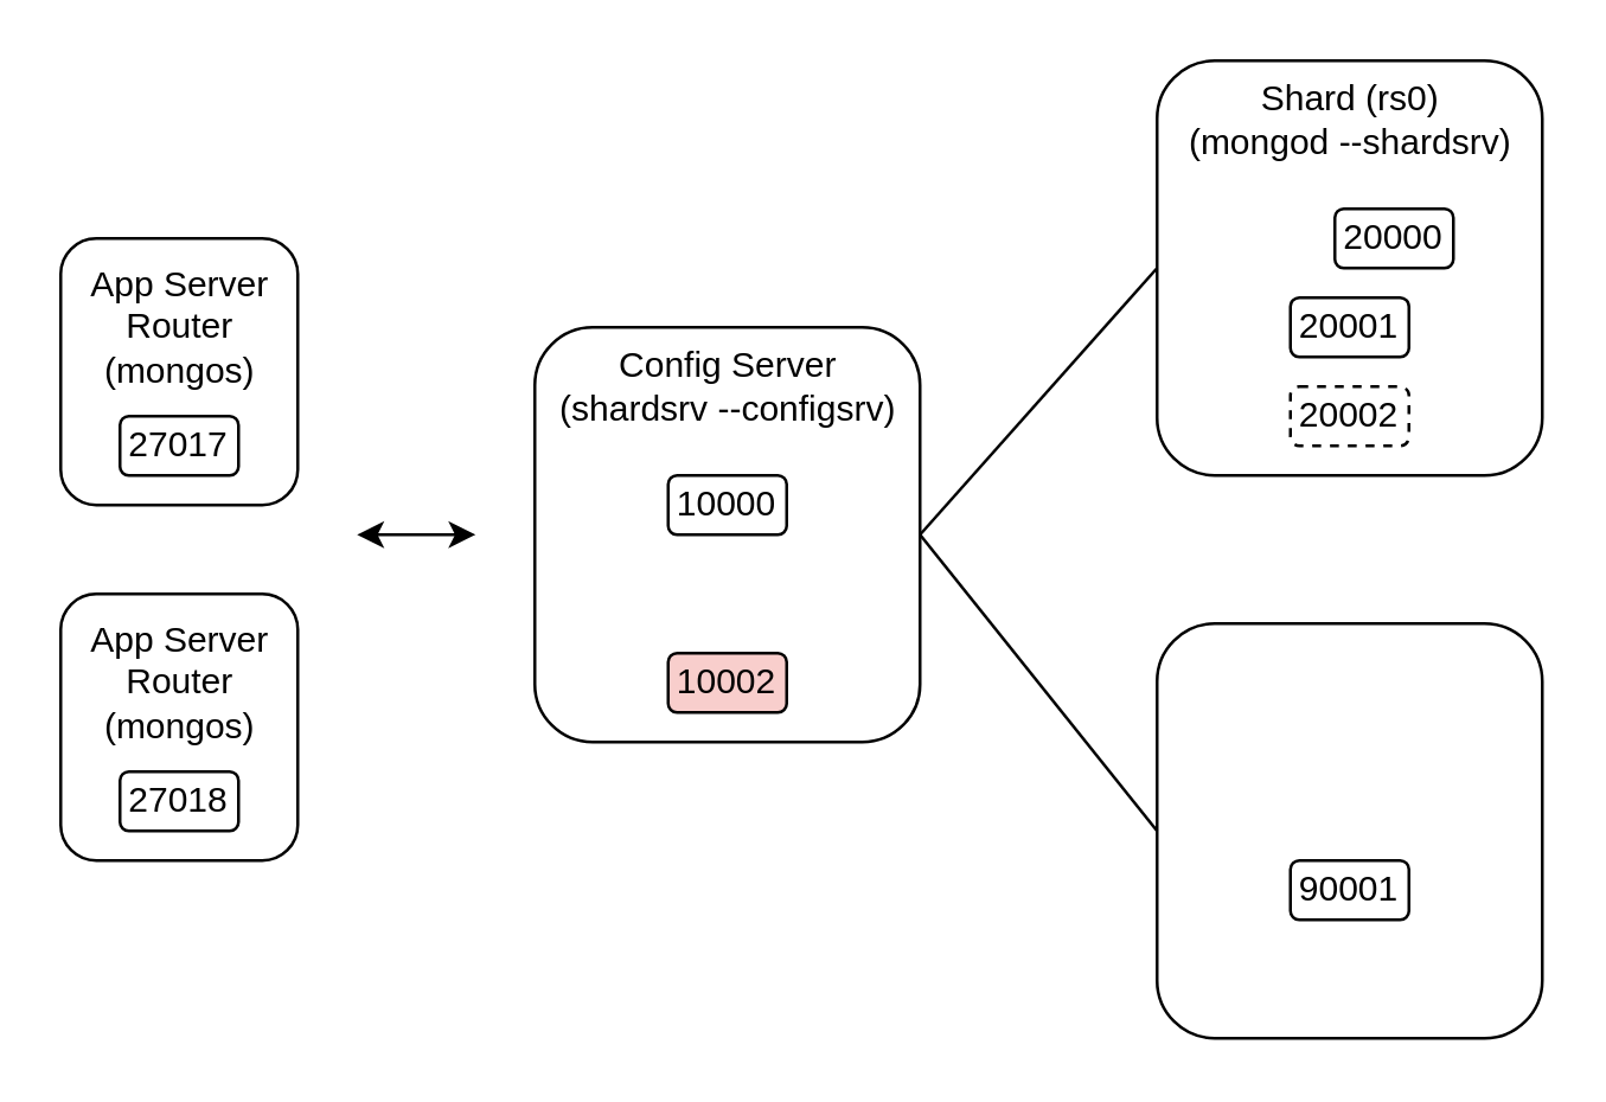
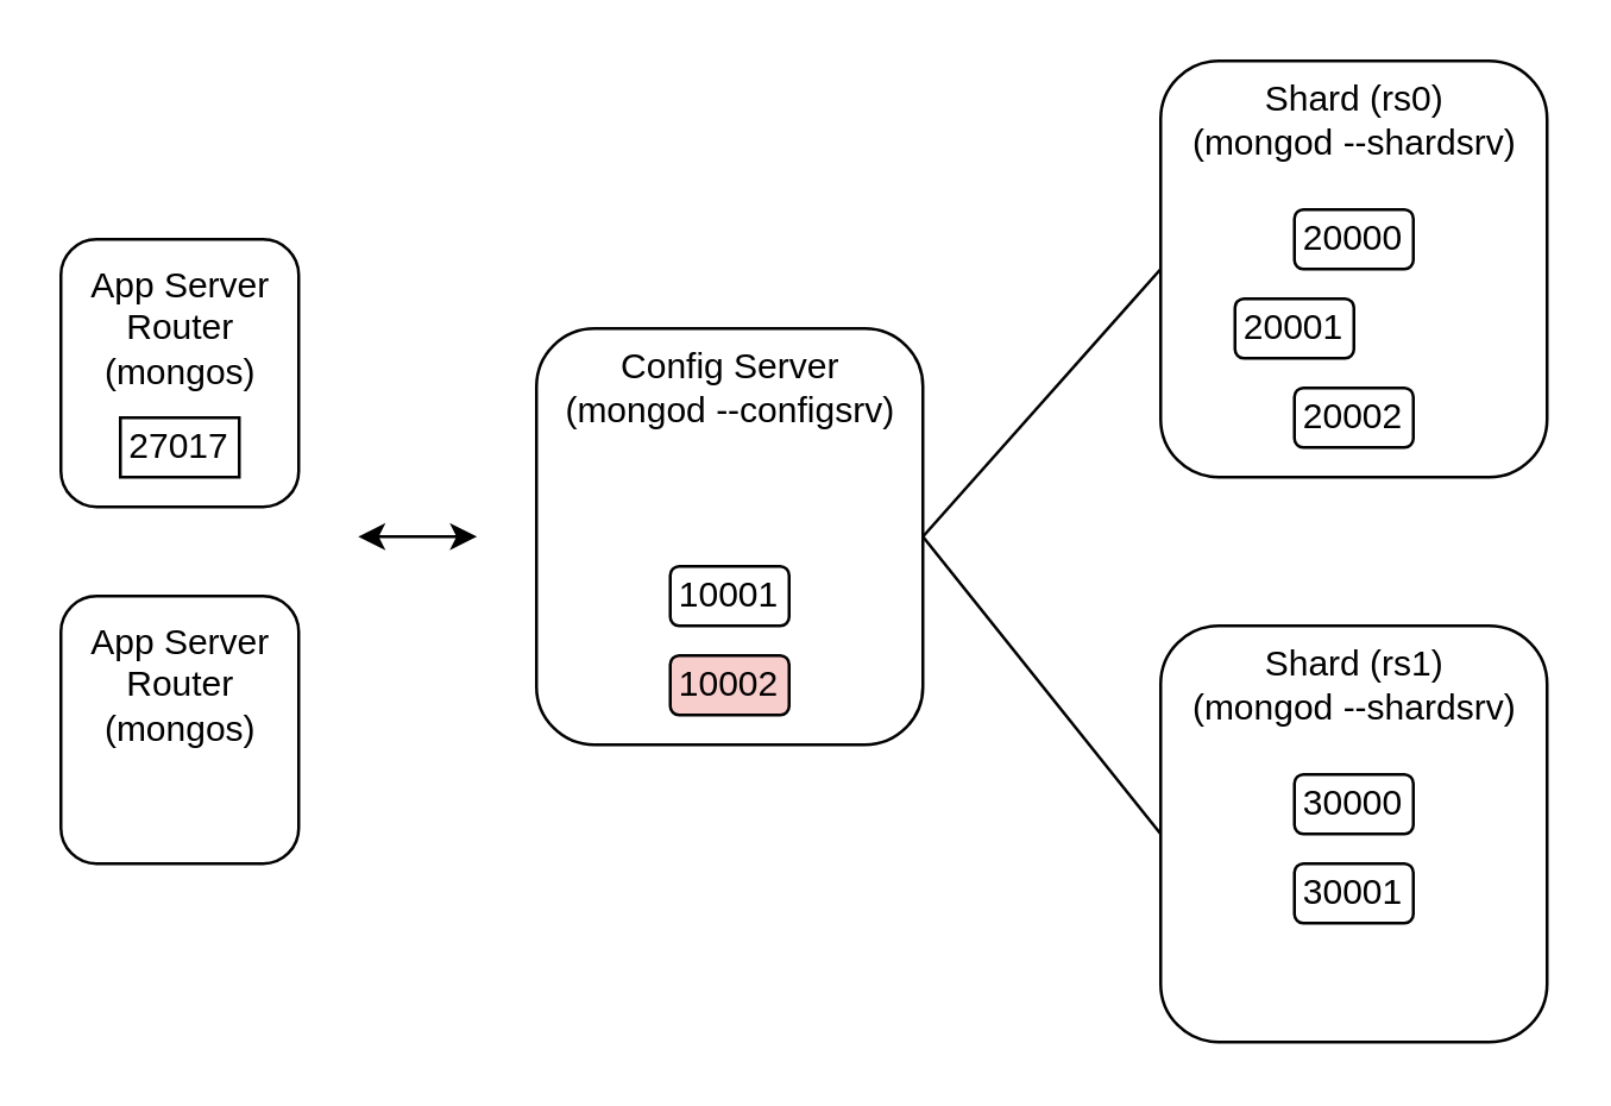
- <mxCell id="16" value="20000" style="rounded=1;whiteSpace=wrap;html=1;" vertex="1" parent="1"><mxGeometry x="450" y="70" width="40" height="20" as="geometry" /></mxCell>
+ <mxCell id="16" value="20000" style="rounded=1;whiteSpace=wrap;html=1;" vertex="1" parent="1"><mxGeometry x="435" y="70" width="40" height="20" as="geometry" /></mxCell>
- <mxCell id="17" value="20001" style="rounded=1;whiteSpace=wrap;html=1;" vertex="1" parent="1"><mxGeometry x="435" y="100" width="40" height="20" as="geometry" /></mxCell>
+ <mxCell id="17" value="20001" style="rounded=1;whiteSpace=wrap;html=1;" vertex="1" parent="1"><mxGeometry x="415" y="100" width="40" height="20" as="geometry" /></mxCell>
- <mxCell id="9" value="Config Server&lt;br&gt;(shardsrv --configsrv)" style="text;html=1;align=center;verticalAlign=middle;resizable=0;points=[];autosize=1;strokeColor=none;fillColor=none;" vertex="1" parent="1"><mxGeometry x="180" y="110" width="130" height="40" as="geometry" /></mxCell>
+ <mxCell id="9" value="Config Server&lt;br&gt;(mongod --configsrv)" style="text;html=1;align=center;verticalAlign=middle;resizable=0;points=[];autosize=1;strokeColor=none;fillColor=none;" vertex="1" parent="1"><mxGeometry x="180" y="110" width="130" height="40" as="geometry" /></mxCell>
- <mxCell id="18" value="20002" style="rounded=1;whiteSpace=wrap;html=1;dashed=1;" vertex="1" parent="1"><mxGeometry x="435" y="130" width="40" height="20" as="geometry" /></mxCell>
+ <mxCell id="18" value="20002" style="rounded=1;whiteSpace=wrap;html=1;" vertex="1" parent="1"><mxGeometry x="435" y="130" width="40" height="20" as="geometry" /></mxCell>
- <mxCell id="4" value="27017" style="rounded=1;whiteSpace=wrap;html=1;" vertex="1" parent="1"><mxGeometry x="40" y="140" width="40" height="20" as="geometry" /></mxCell>
+ <mxCell id="4" value="27017" style="whiteSpace=wrap;html=1;rounded=0;" vertex="1" parent="1"><mxGeometry x="40" y="140" width="40" height="20" as="geometry" /></mxCell>
- <mxCell id="10" value="10000" style="rounded=1;whiteSpace=wrap;html=1;" vertex="1" parent="1"><mxGeometry x="225" y="160" width="40" height="20" as="geometry" /></mxCell>
+ <mxCell id="11" value="10001" style="rounded=1;whiteSpace=wrap;html=1;" vertex="1" parent="1"><mxGeometry x="225" y="190" width="40" height="20" as="geometry" /></mxCell>
+ <mxCell id="20" value="Shard (rs1)&lt;br&gt;(mongod --shardsrv)" style="text;html=1;align=center;verticalAlign=middle;resizable=0;points=[];autosize=1;strokeColor=none;fillColor=none;" vertex="1" parent="1"><mxGeometry x="390" y="210" width="130" height="40" as="geometry" /></mxCell>
- <mxCell id="7" value="27018" style="rounded=1;whiteSpace=wrap;html=1;" vertex="1" parent="1"><mxGeometry x="40" y="260" width="40" height="20" as="geometry" /></mxCell>
+ <mxCell id="21" value="30000" style="rounded=1;whiteSpace=wrap;html=1;" vertex="1" parent="1"><mxGeometry x="435" y="260" width="40" height="20" as="geometry" /></mxCell>
- <mxCell id="22" value="90001" style="rounded=1;whiteSpace=wrap;html=1;" vertex="1" parent="1"><mxGeometry x="435" y="290" width="40" height="20" as="geometry" /></mxCell>
+ <mxCell id="22" value="30001" style="rounded=1;whiteSpace=wrap;html=1;" vertex="1" parent="1"><mxGeometry x="435" y="290" width="40" height="20" as="geometry" /></mxCell>
